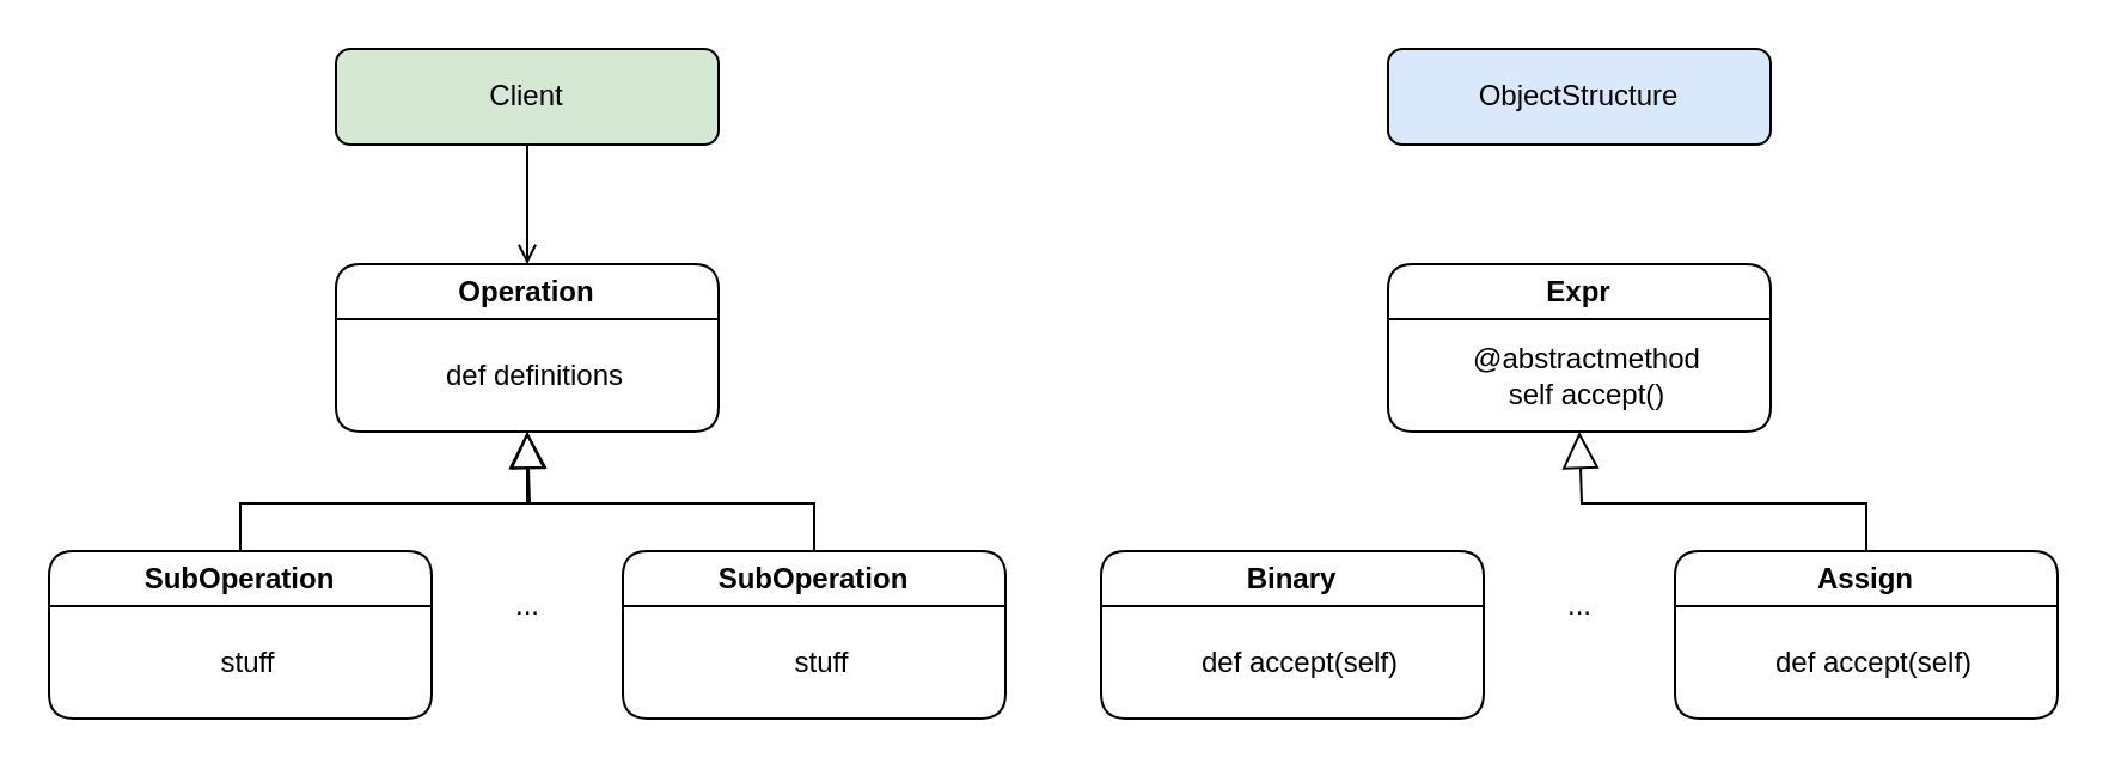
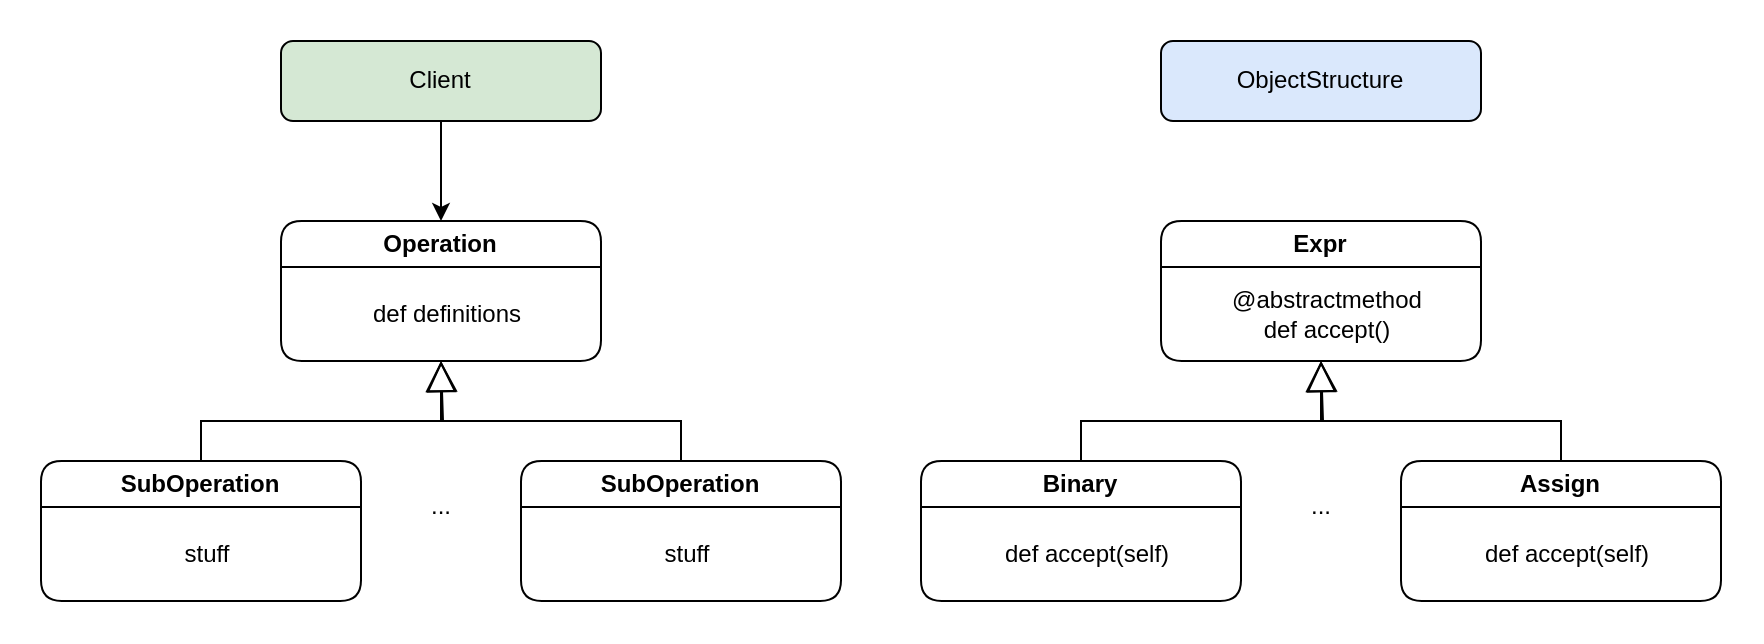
- <mxCell id="2" style="edgeStyle=orthogonalEdgeStyle;rounded=0;orthogonalLoop=1;jettySize=auto;html=1;entryX=0.5;entryY=0;entryDx=0;entryDy=0;endArrow=open;" edge="1" parent="1" source="3" target="14"><mxGeometry relative="1" as="geometry" /></mxCell>
+ <mxCell id="2" style="edgeStyle=orthogonalEdgeStyle;rounded=0;orthogonalLoop=1;jettySize=auto;html=1;entryX=0.5;entryY=0;entryDx=0;entryDy=0;" edge="1" parent="1" source="3" target="14"><mxGeometry relative="1" as="geometry" /></mxCell>
- <mxCell id="6" value="@abstractmethod&lt;br&gt;self accept()" style="text;html=1;align=center;verticalAlign=middle;resizable=0;points=[];autosize=1;strokeColor=none;fillColor=none;" vertex="1" parent="5"><mxGeometry x="23" y="27" width="120" height="40" as="geometry" /></mxCell>
+ <mxCell id="6" value="@abstractmethod&lt;br&gt;def accept()" style="text;html=1;align=center;verticalAlign=middle;resizable=0;points=[];autosize=1;strokeColor=none;fillColor=none;" vertex="1" parent="5"><mxGeometry x="23" y="27" width="120" height="40" as="geometry" /></mxCell>
+ <mxCell id="7" style="edgeStyle=orthogonalEdgeStyle;rounded=0;orthogonalLoop=1;jettySize=auto;html=1;endArrow=block;endFill=0;endSize=13;" edge="1" parent="1" source="8" target="5"><mxGeometry relative="1" as="geometry" /></mxCell>
